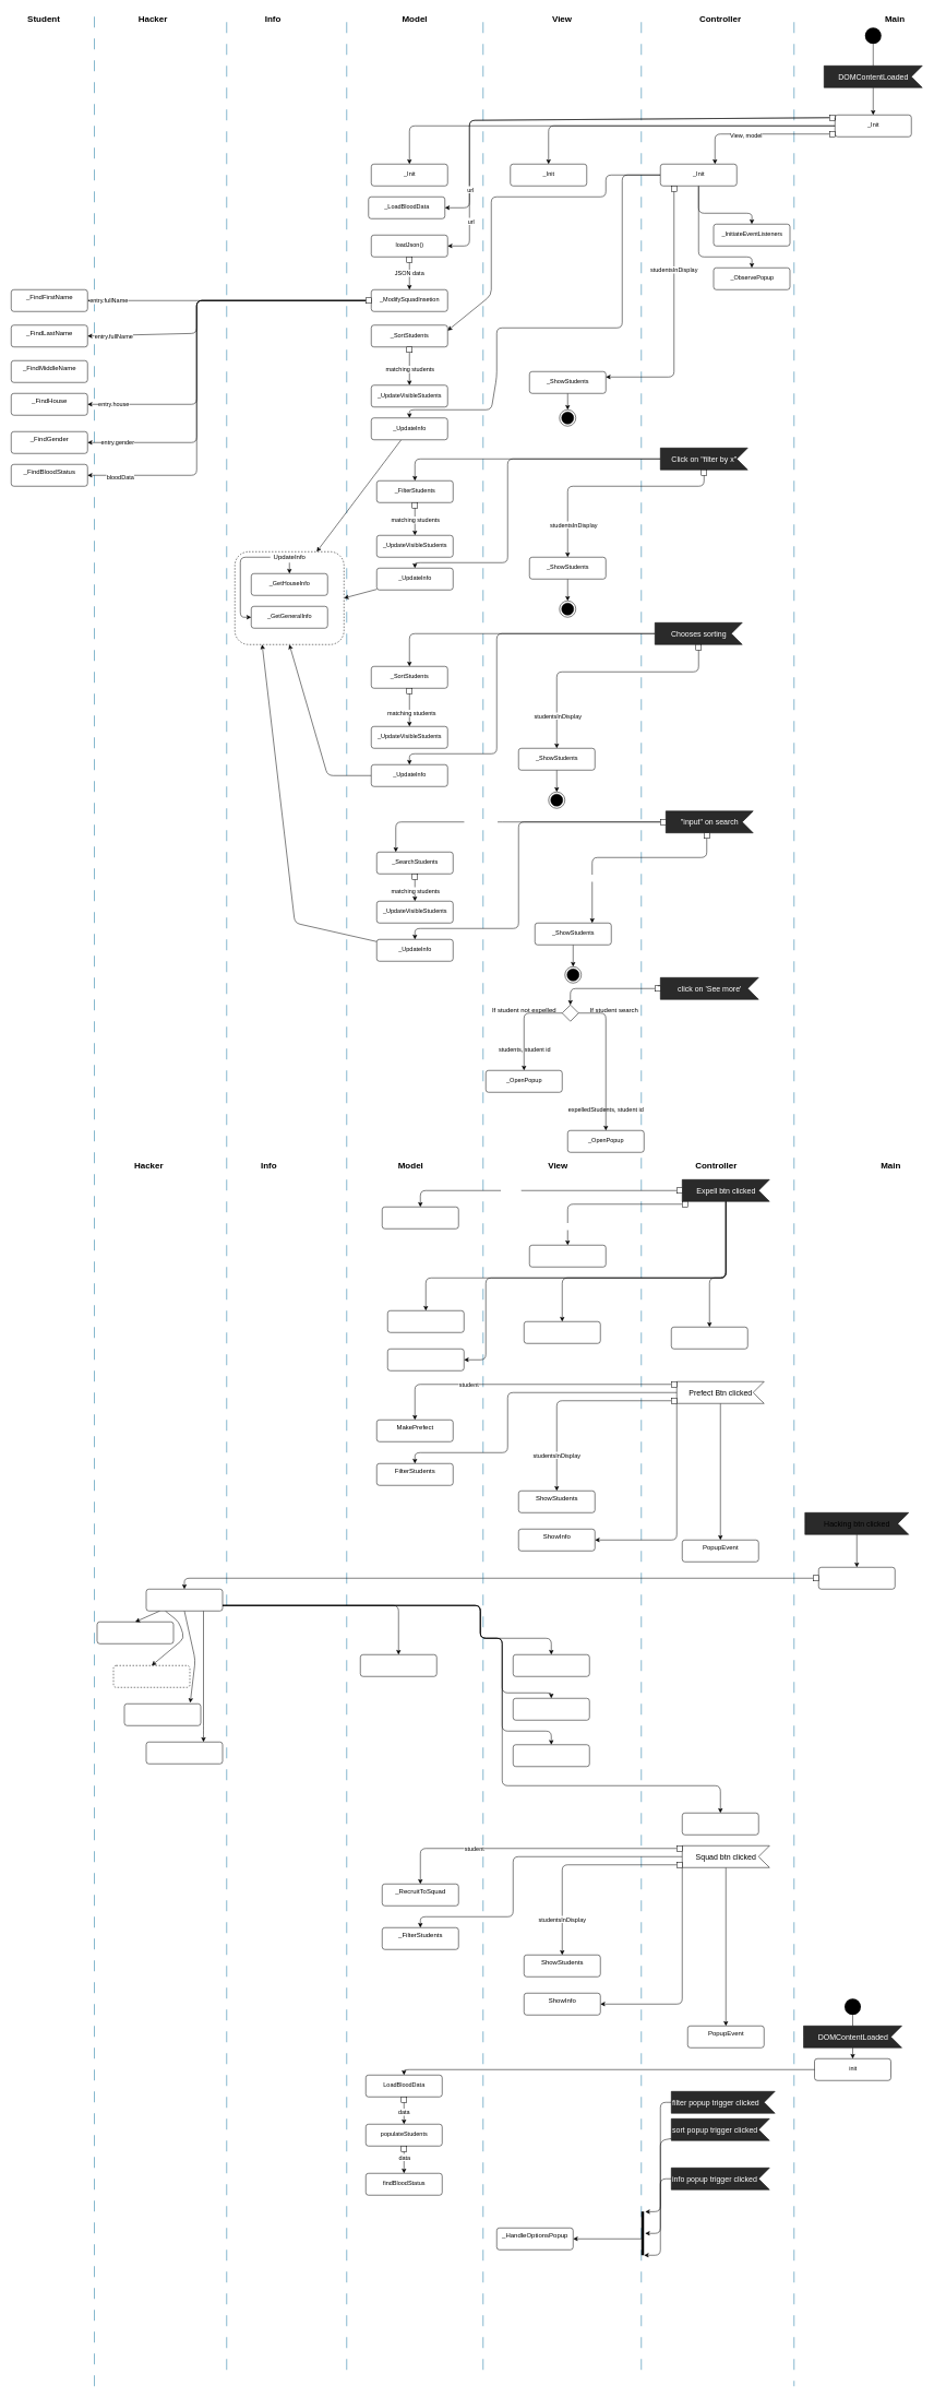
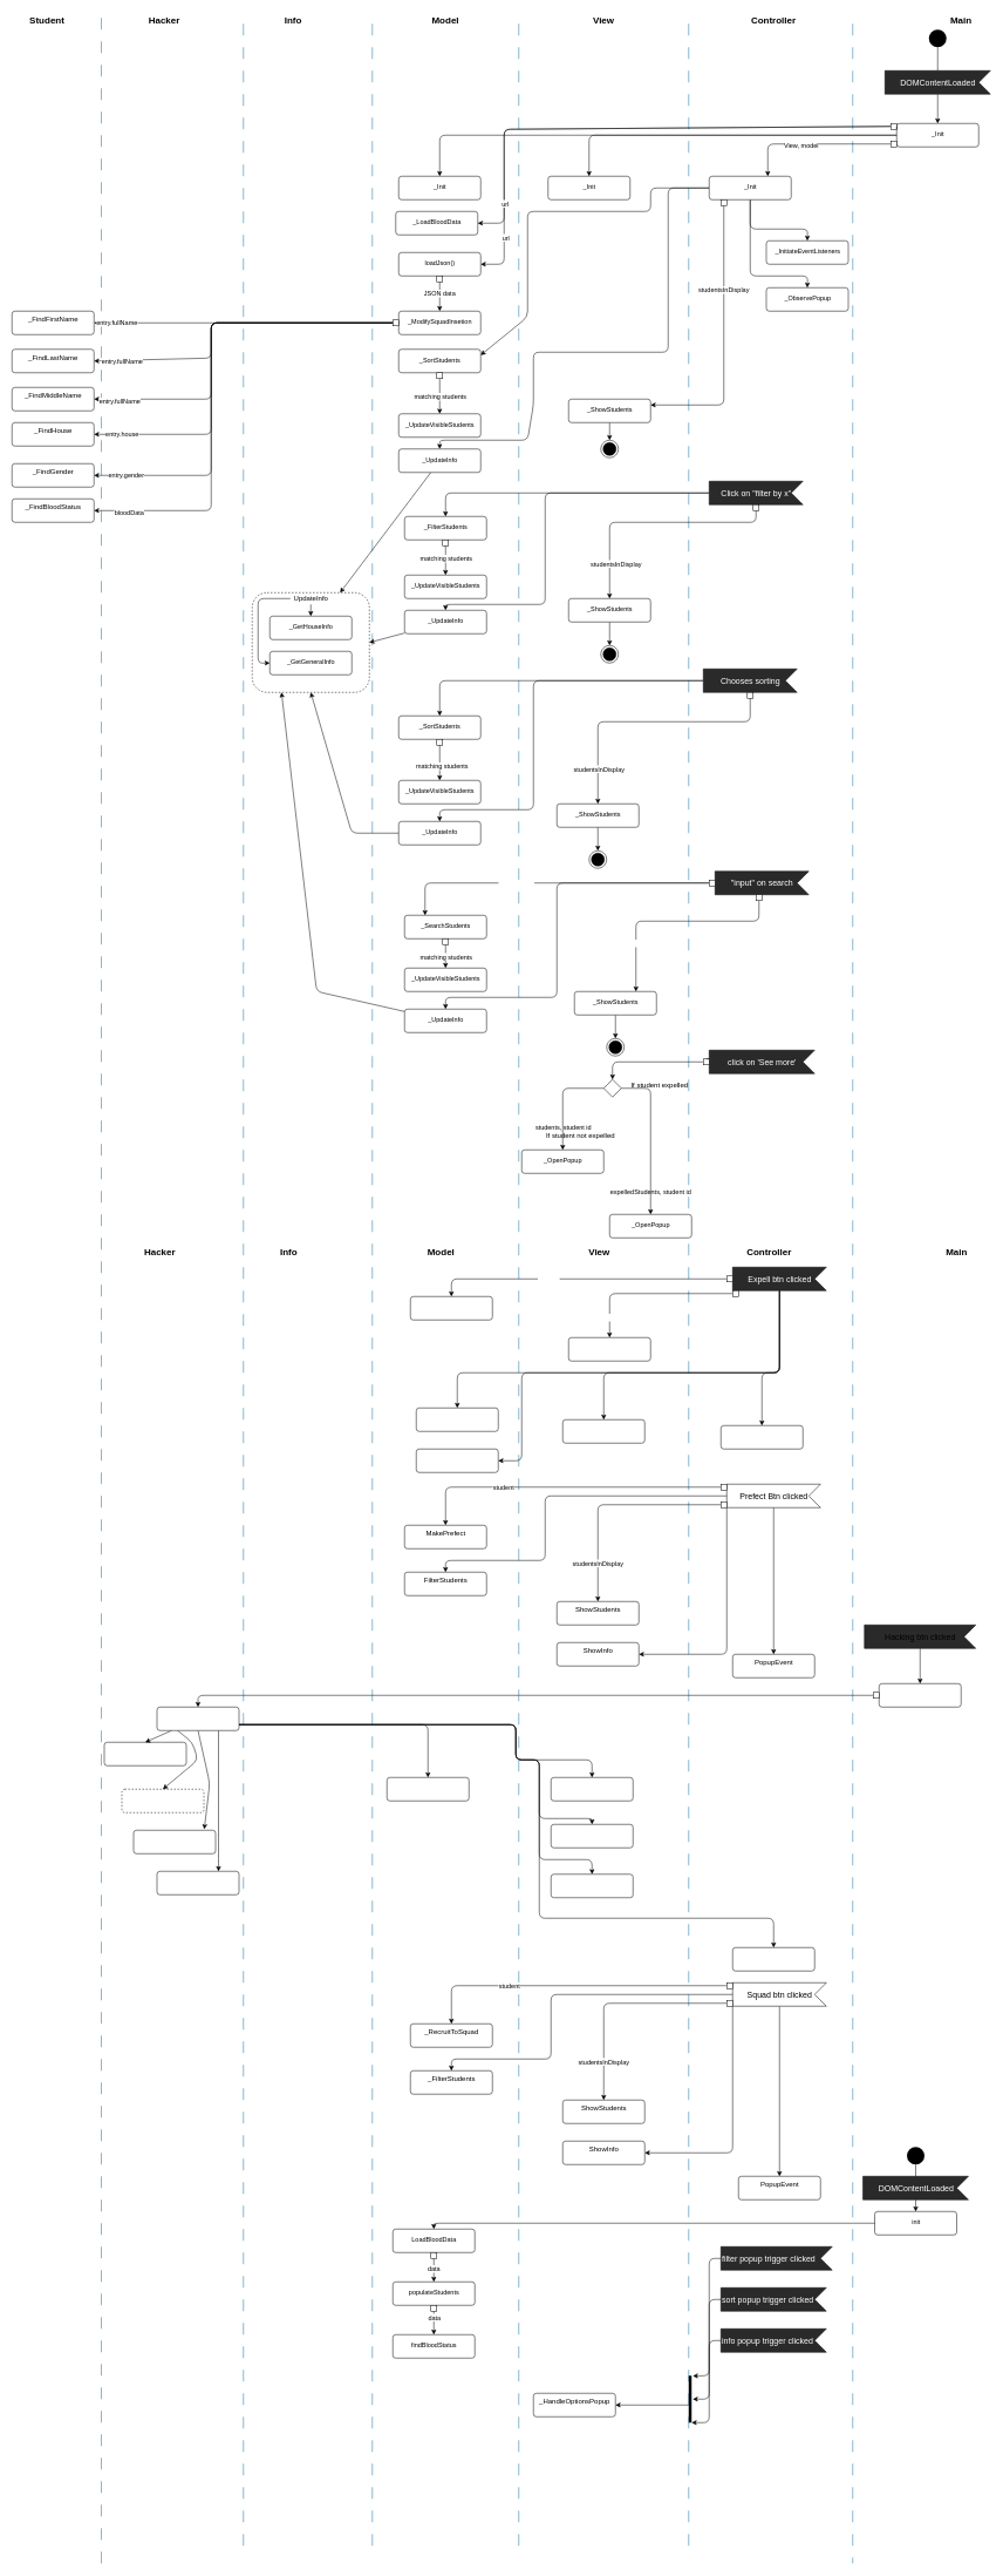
+ <mxCell id="242" style="edgeStyle=none;html=1;fontColor=default;entryX=1;entryY=0.5;entryDx=0;entryDy=0;exitX=0;exitY=0.5;exitDx=0;exitDy=0;" parent="1" source="57" target="236" edge="1"><mxGeometry relative="1" as="geometry"><mxPoint x="-220" y="625" as="targetPoint" /><mxPoint x="700" y="570" as="sourcePoint" /><Array as="points"><mxPoint x="360" y="550" /><mxPoint x="360" y="680" /></Array></mxGeometry></mxCell>
+ <mxCell id="243" value="entry.fullName" style="edgeLabel;html=1;align=center;verticalAlign=middle;resizable=0;points=[];fontColor=default;" parent="242" vertex="1" connectable="0"><mxGeometry x="0.869" y="3" relative="1" as="geometry"><mxPoint as="offset" /></mxGeometry></mxCell>
- <mxCell id="133" value="If student not expelled" style="text;html=1;align=center;verticalAlign=middle;resizable=0;points=[];autosize=1;strokeColor=none;fillColor=none;" parent="1" vertex="1"><mxGeometry x="895" y="1840" width="130" height="20" as="geometry" /></mxCell>
+ <mxCell id="133" value="If student not expelled" style="text;html=1;align=center;verticalAlign=middle;resizable=0;points=[];autosize=1;strokeColor=none;fillColor=none;" parent="1" vertex="1"><mxGeometry x="925" y="1925" width="130" height="20" as="geometry" /></mxCell>
- <mxCell id="134" value="If student search" style="text;html=1;align=center;verticalAlign=middle;resizable=0;points=[];autosize=1;strokeColor=none;fillColor=none;" parent="1" vertex="1"><mxGeometry x="1070" y="1840" width="110" height="20" as="geometry" /></mxCell>
+ <mxCell id="134" value="If student expelled" style="text;html=1;align=center;verticalAlign=middle;resizable=0;points=[];autosize=1;strokeColor=none;fillColor=none;" parent="1" vertex="1"><mxGeometry x="1070" y="1840" width="110" height="20" as="geometry" /></mxCell>
- <mxCell id="227" value="sort popup trigger clicked" style="html=1;shape=mxgraph.infographic.ribbonSimple;notch1=20;notch2=0;align=left;verticalAlign=middle;fontSize=14;fontStyle=0;flipH=1;fillColor=#2A2A2A;fontColor=#FFFFFF;" parent="1" vertex="1"><mxGeometry x="1230" y="3880" width="180" height="40" as="geometry" /></mxCell>
+ <mxCell id="227" value="sort popup trigger clicked" style="html=1;shape=mxgraph.infographic.ribbonSimple;notch1=20;notch2=0;align=left;verticalAlign=middle;fontSize=14;fontStyle=0;flipH=1;fillColor=#2A2A2A;fontColor=#FFFFFF;" parent="1" vertex="1"><mxGeometry x="1230" y="3900" width="180" height="40" as="geometry" /></mxCell>
